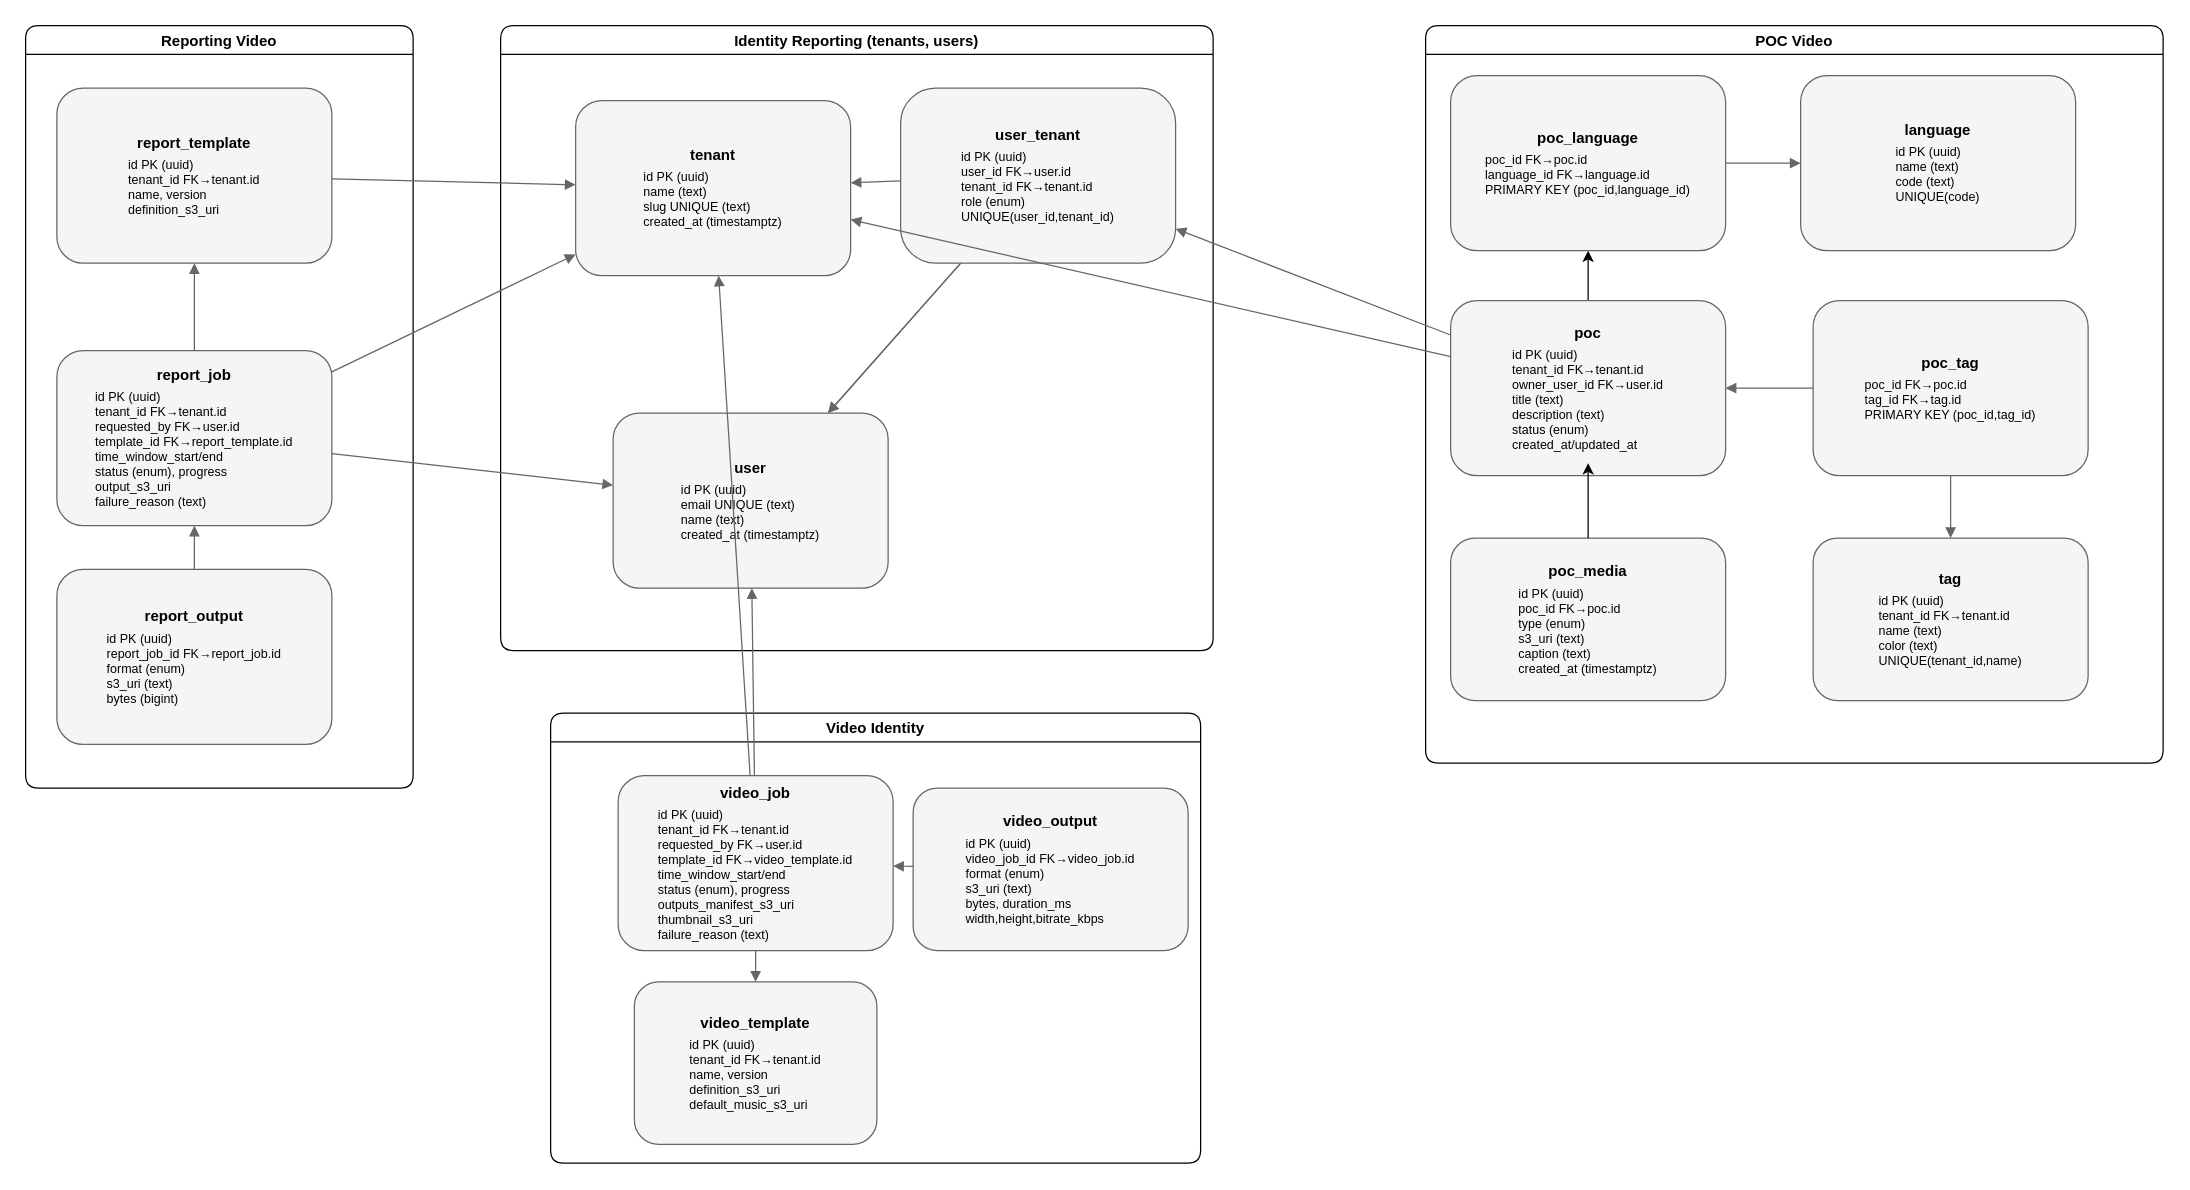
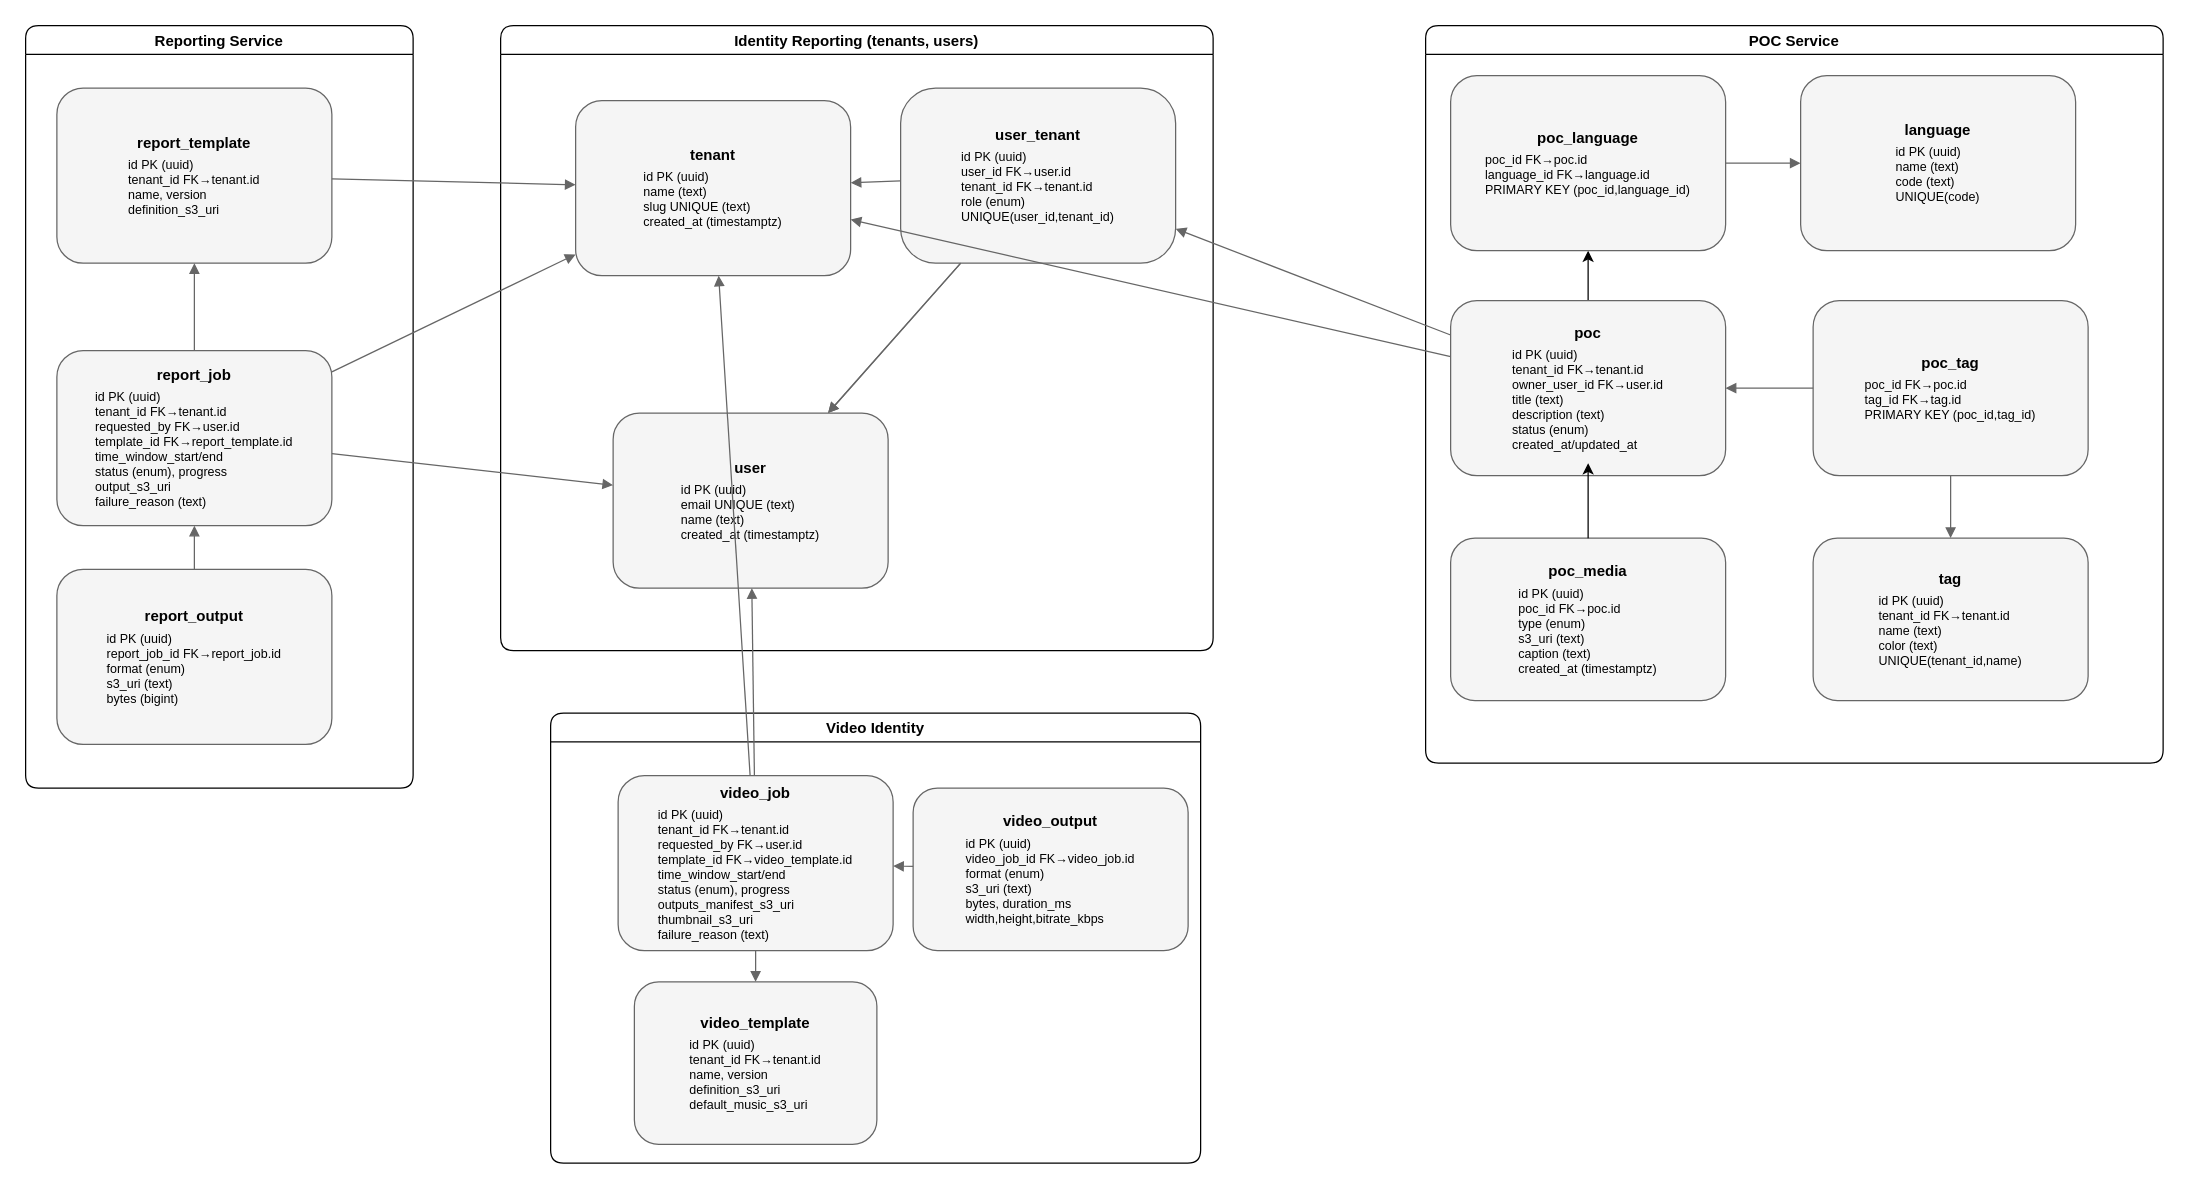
- <mxCell id="23" value="Reporting Video" style="swimlane;rounded=1;fontSize=12;" parent="1" vertex="1"><mxGeometry x="20" y="20" width="310" height="610" as="geometry" /></mxCell>
+ <mxCell id="23" value="Reporting Service" style="swimlane;rounded=1;fontSize=12;" parent="1" vertex="1"><mxGeometry x="20" y="20" width="310" height="610" as="geometry" /></mxCell>
- <mxCell id="9" value="POC Video" style="swimlane;rounded=1;fontSize=12;" parent="1" vertex="1"><mxGeometry x="1140" y="20" width="590" height="590" as="geometry" /></mxCell>
+ <mxCell id="9" value="POC Service" style="swimlane;rounded=1;fontSize=12;" parent="1" vertex="1"><mxGeometry x="1140" y="20" width="590" height="590" as="geometry" /></mxCell>
